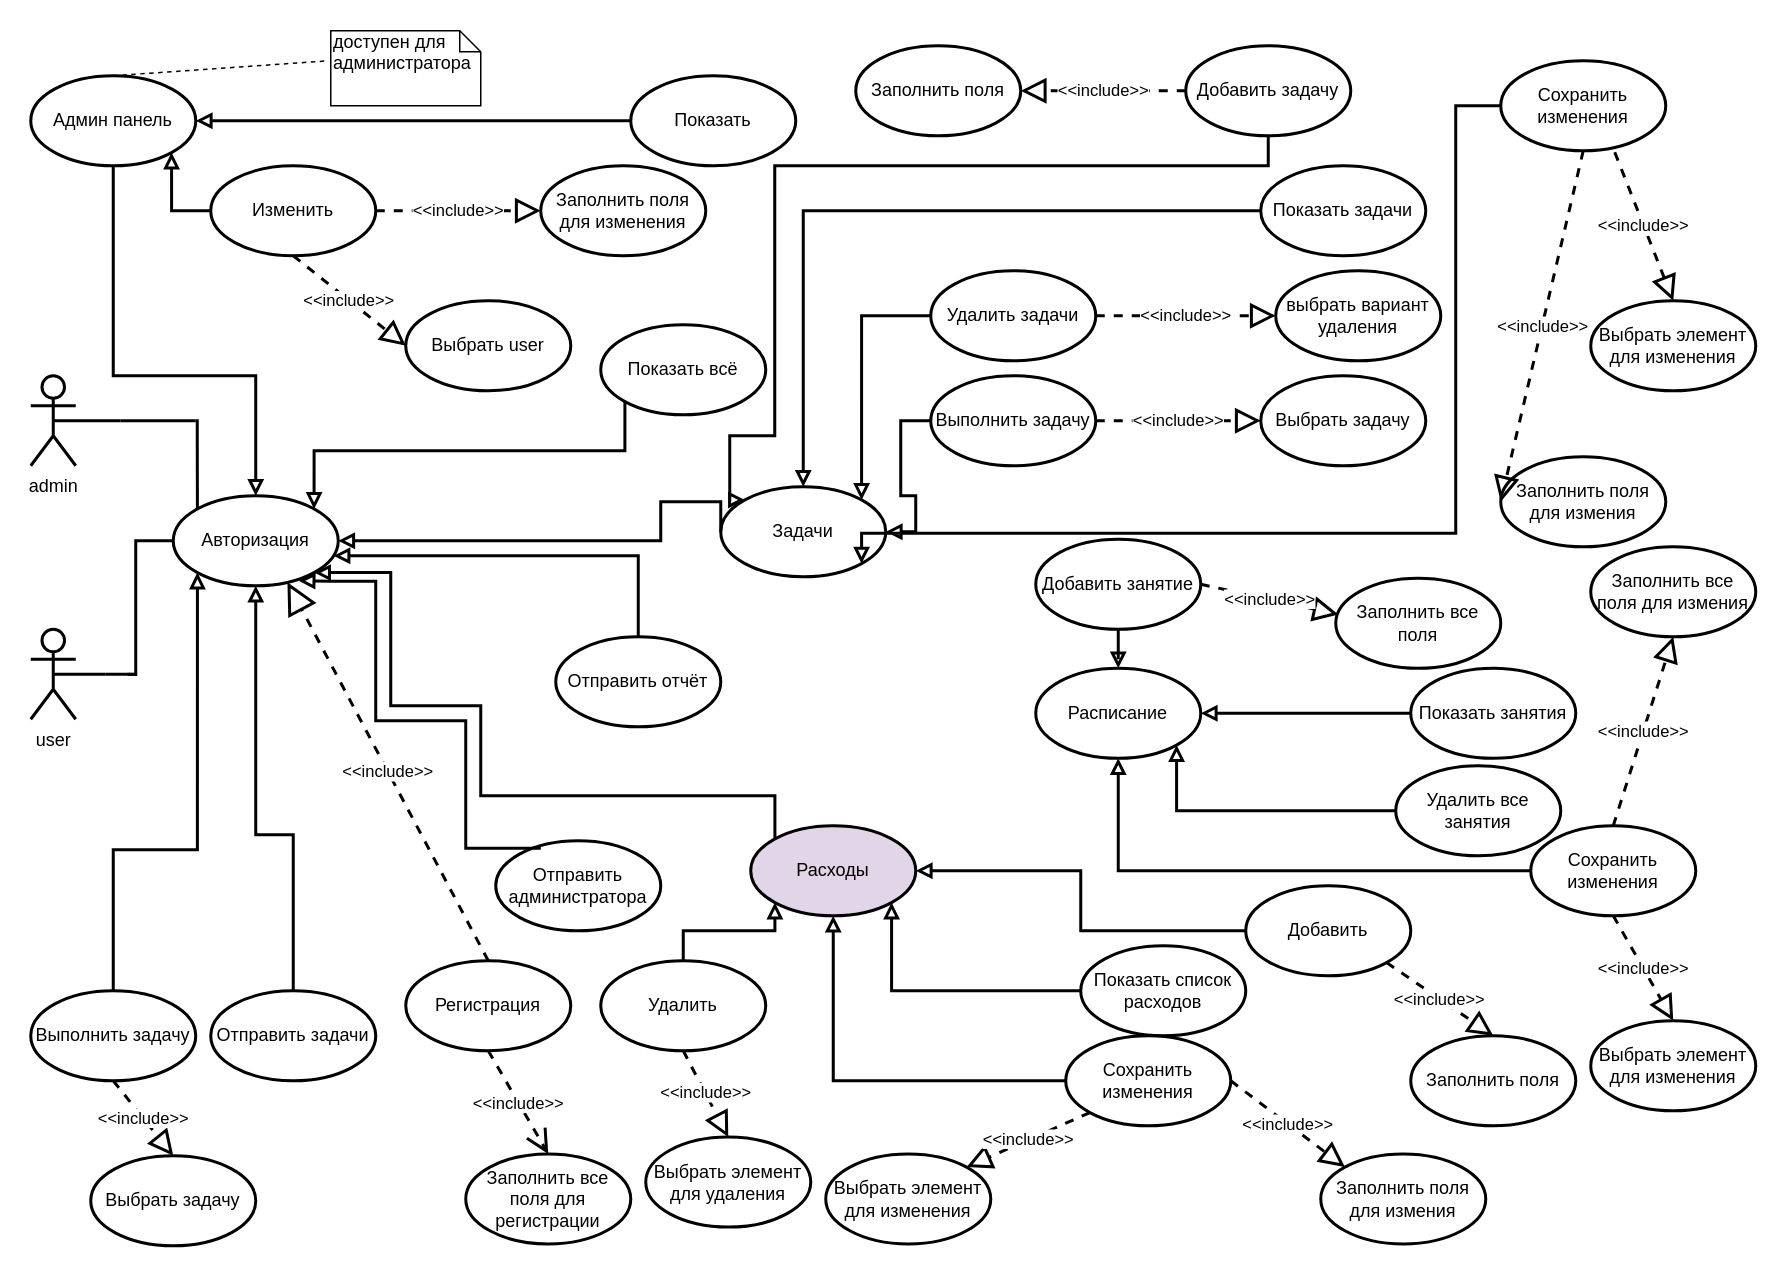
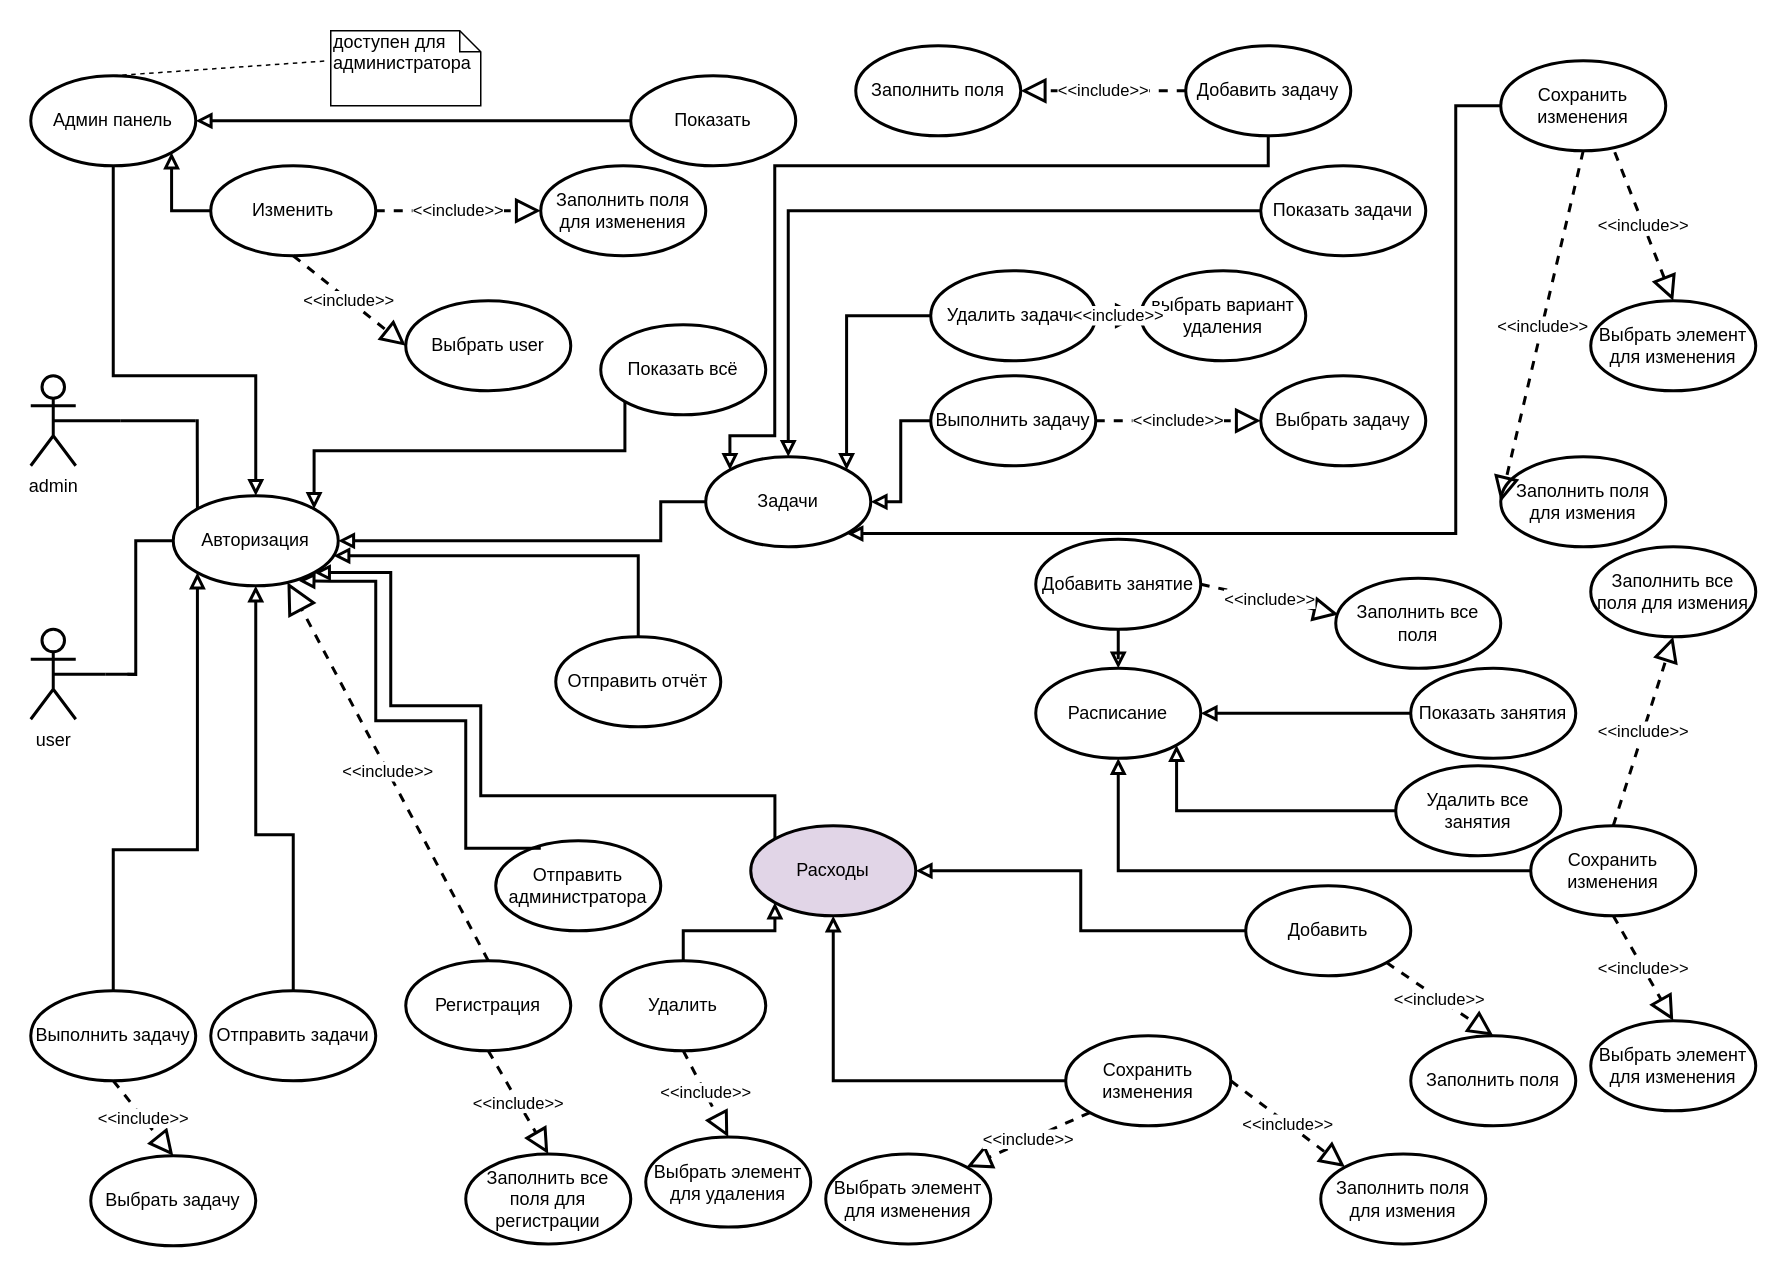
- <mxCell id="50" value="выбрать вариант удаления" style="ellipse;whiteSpace=wrap;html=1;strokeWidth=2;" parent="1" vertex="1"><mxGeometry x="850" y="180" width="110" height="60" as="geometry" /></mxCell>
+ <mxCell id="50" value="выбрать вариант удаления" style="ellipse;whiteSpace=wrap;html=1;strokeWidth=2;" parent="1" vertex="1"><mxGeometry x="760" y="180" width="110" height="60" as="geometry" /></mxCell>
- <mxCell id="13" value="Задачи" style="ellipse;whiteSpace=wrap;html=1;strokeWidth=2;" parent="1" vertex="1"><mxGeometry x="480" y="324" width="110" height="60" as="geometry" /></mxCell>
+ <mxCell id="13" value="Задачи" style="ellipse;whiteSpace=wrap;html=1;strokeWidth=2;" parent="1" vertex="1"><mxGeometry x="470" y="304" width="110" height="60" as="geometry" /></mxCell>
- <mxCell id="38" style="edgeStyle=orthogonalEdgeStyle;rounded=0;orthogonalLoop=1;jettySize=auto;html=1;entryX=1;entryY=1;entryDx=0;entryDy=0;endArrow=block;endFill=0;strokeWidth=2;" parent="1" source="39" target="15" edge="1"><mxGeometry relative="1" as="geometry" /></mxCell>
- <mxCell id="39" value="Показать список расходов" style="ellipse;whiteSpace=wrap;html=1;strokeWidth=2;" parent="1" vertex="1"><mxGeometry x="720" y="630" width="110" height="60" as="geometry" /></mxCell>
- <mxCell id="75" value="&amp;lt;&amp;lt;include&amp;gt;&amp;gt;" style="endArrow=open;endSize=12;dashed=1;html=1;strokeWidth=2;exitX=0.5;exitY=1;exitDx=0;exitDy=0;entryX=0.5;entryY=0;entryDx=0;entryDy=0;endFill=0;" parent="1" source="5" target="74" edge="1"><mxGeometry width="160" relative="1" as="geometry"><mxPoint x="325" y="718.79" as="sourcePoint" /><mxPoint x="540" y="837.79" as="targetPoint" /></mxGeometry></mxCell>
+ <mxCell id="75" value="&amp;lt;&amp;lt;include&amp;gt;&amp;gt;" style="endArrow=block;endSize=12;dashed=1;html=1;strokeWidth=2;exitX=0.5;exitY=1;exitDx=0;exitDy=0;entryX=0.5;entryY=0;entryDx=0;entryDy=0;endFill=0;" parent="1" source="5" target="74" edge="1"><mxGeometry width="160" relative="1" as="geometry"><mxPoint x="325" y="718.79" as="sourcePoint" /><mxPoint x="540" y="837.79" as="targetPoint" /></mxGeometry></mxCell>
